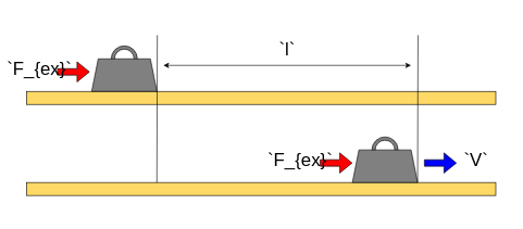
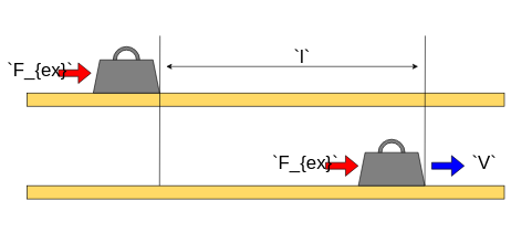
- <mxCell id="17" value="`l`" style="text;html=1;align=center;verticalAlign=middle;whiteSpace=wrap;rounded=0;fontSize=28;" parent="1" vertex="1"><mxGeometry x="410" y="60" width="60" height="30" as="geometry" /></mxCell>
+ <mxCell id="17" value="`l`" style="text;html=1;align=center;verticalAlign=middle;whiteSpace=wrap;rounded=0;fontSize=28;" parent="1" vertex="1"><mxGeometry x="425" y="70" width="60" height="30" as="geometry" /></mxCell>
